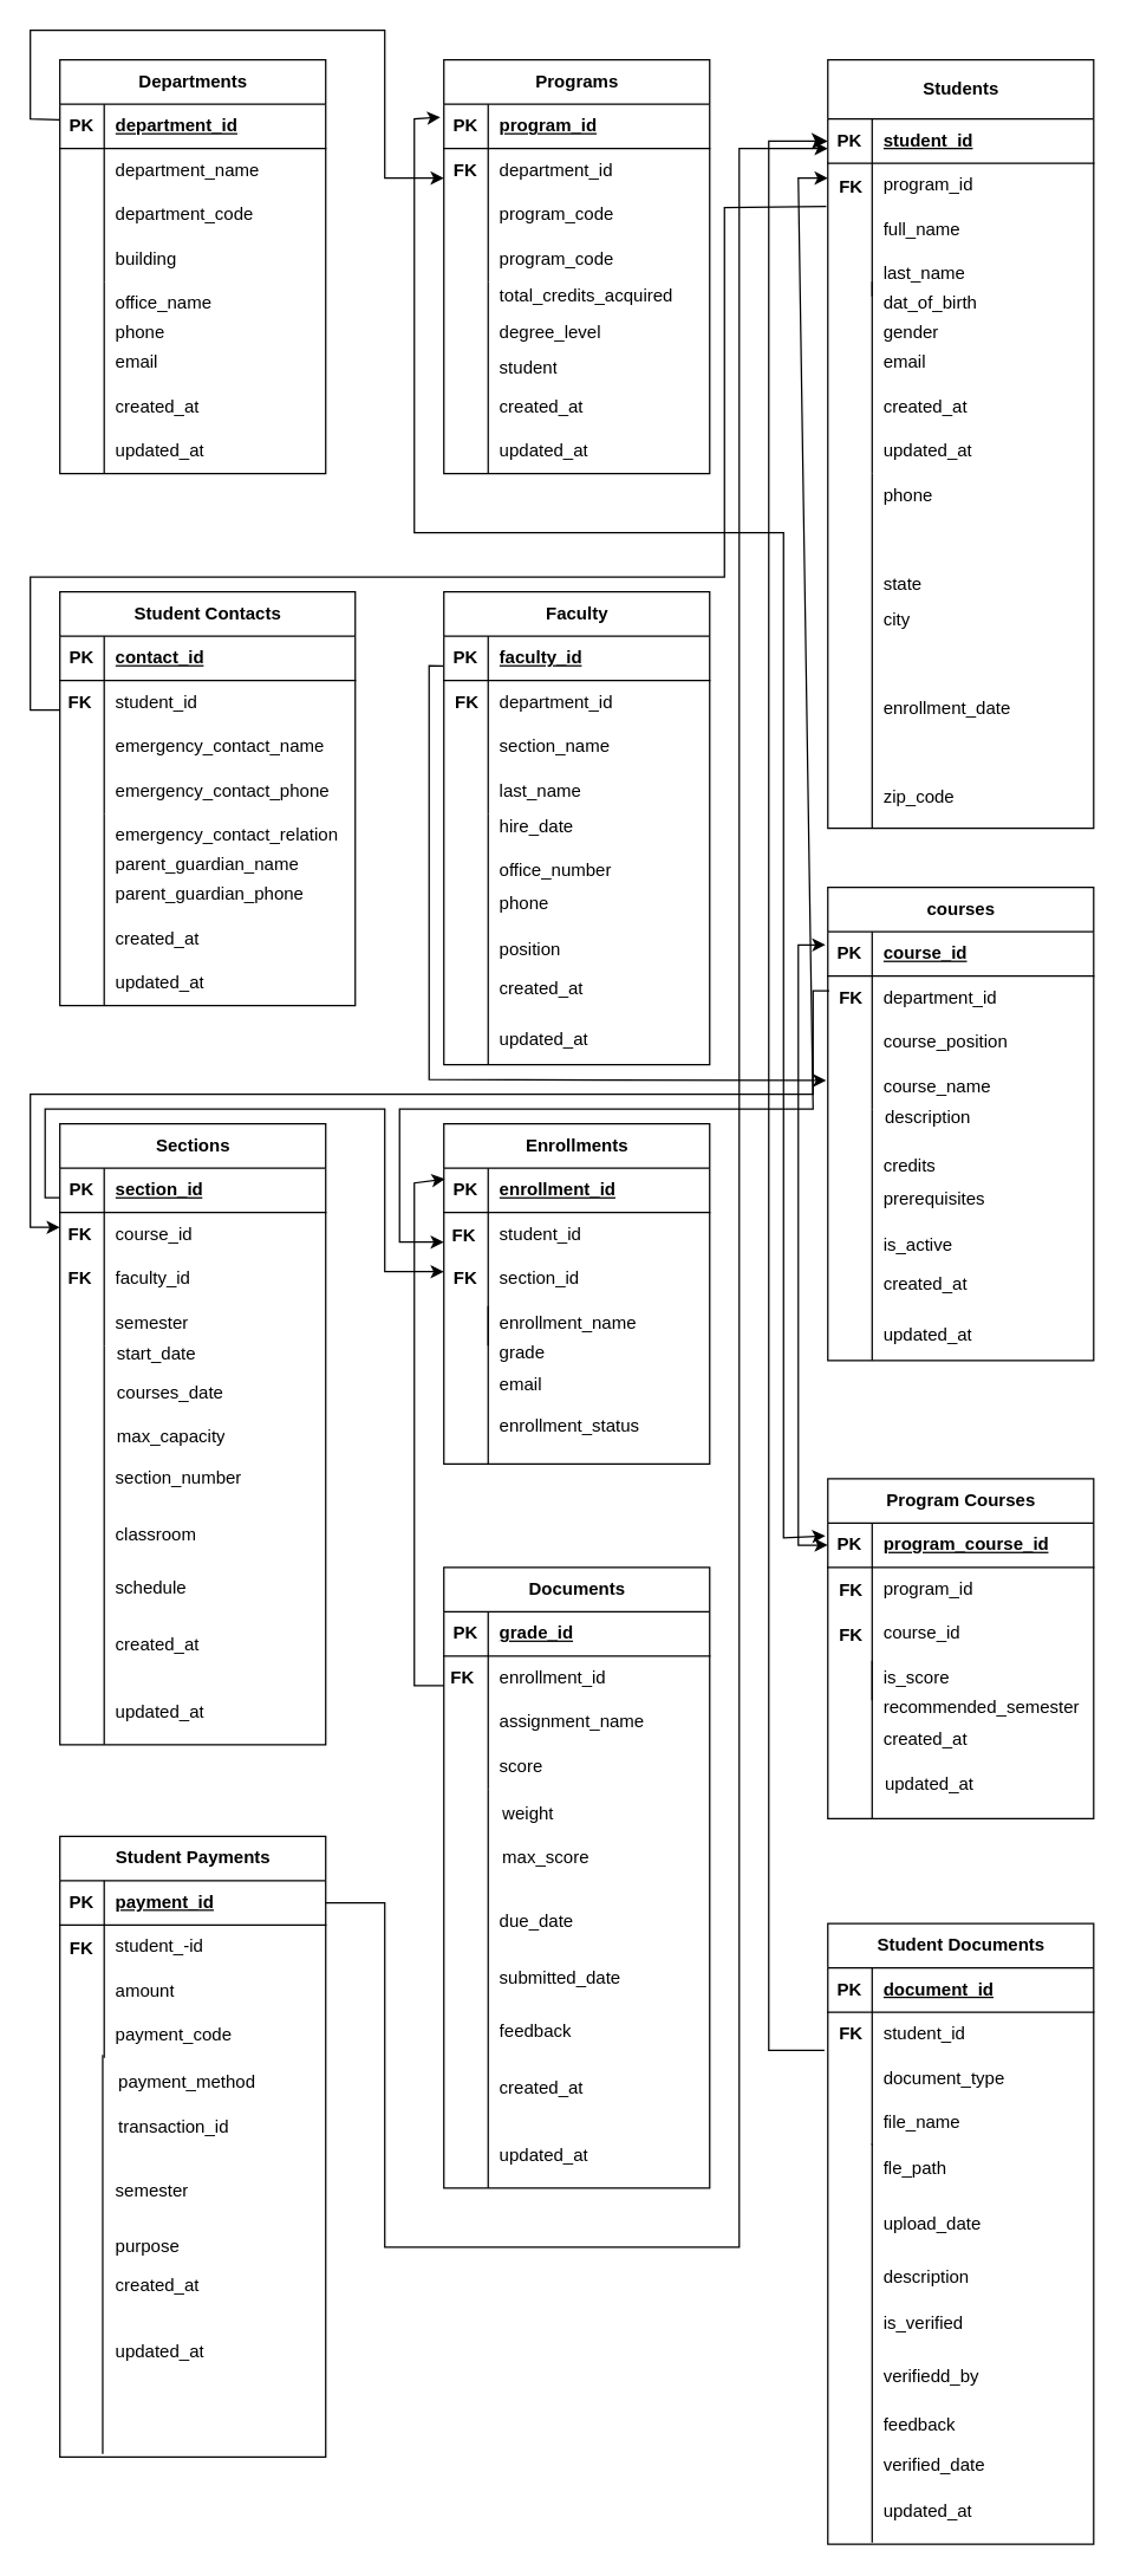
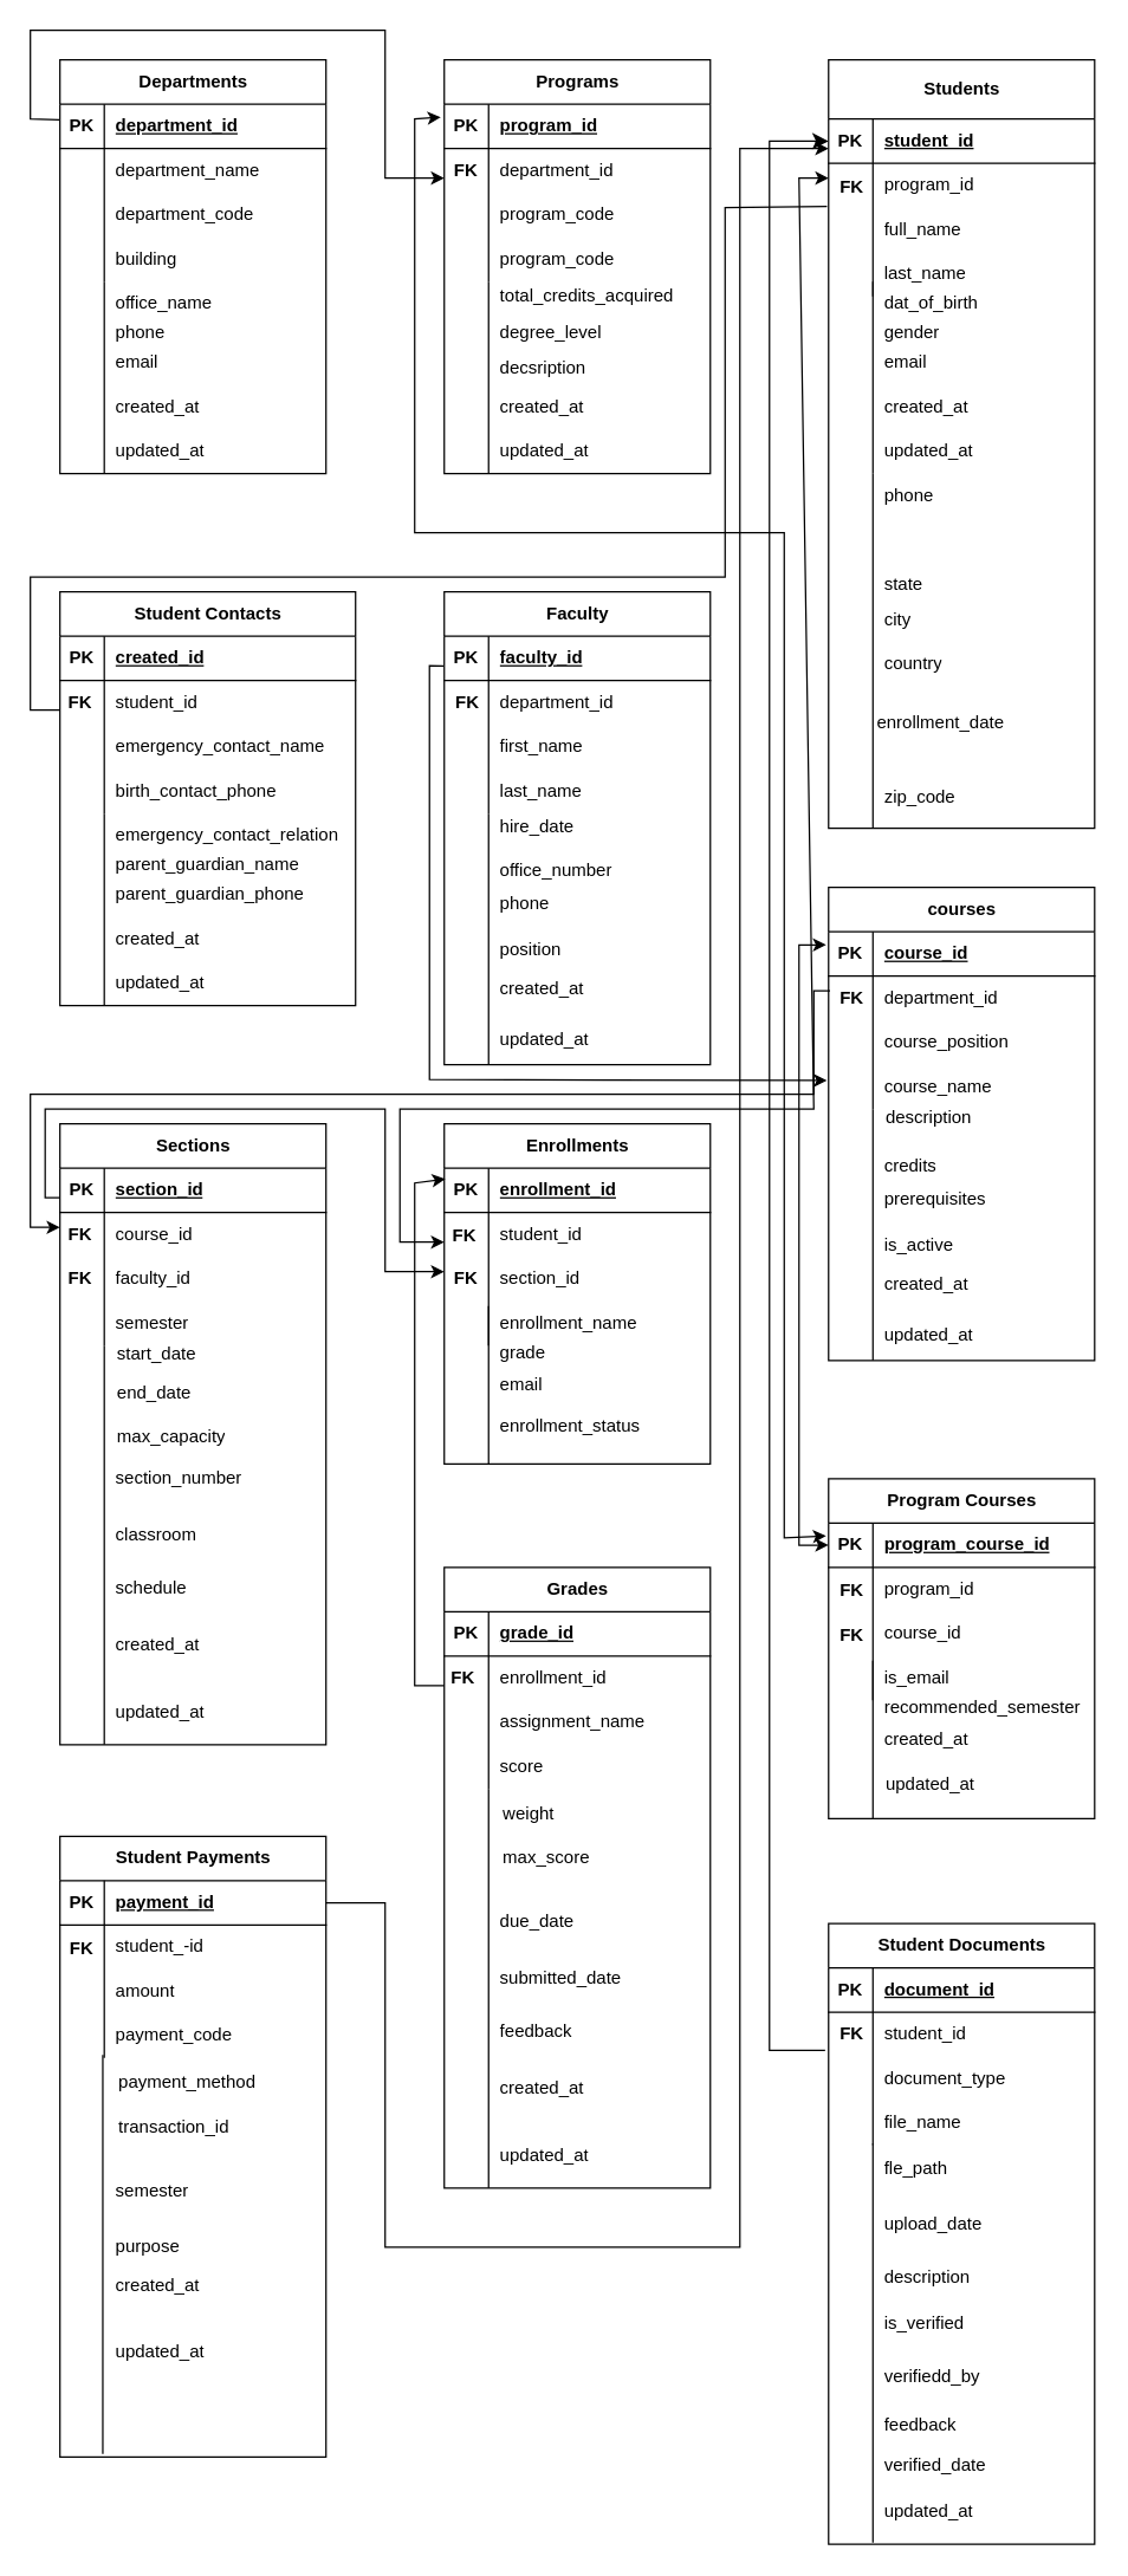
- <mxCell id="38" value="student" style="shape=partialRectangle;connectable=0;fillColor=none;top=0;left=0;bottom=0;right=0;align=left;spacingLeft=6;overflow=hidden;whiteSpace=wrap;html=1;" vertex="1" parent="22"><mxGeometry x="30" y="194" width="150" height="30" as="geometry"><mxRectangle width="150" height="30" as="alternateBounds" /></mxGeometry></mxCell>
+ <mxCell id="38" value="decsription" style="shape=partialRectangle;connectable=0;fillColor=none;top=0;left=0;bottom=0;right=0;align=left;spacingLeft=6;overflow=hidden;whiteSpace=wrap;html=1;" vertex="1" parent="22"><mxGeometry x="30" y="194" width="150" height="30" as="geometry"><mxRectangle width="150" height="30" as="alternateBounds" /></mxGeometry></mxCell>
- <mxCell id="75" value="contact_id" style="shape=partialRectangle;connectable=0;fillColor=none;top=0;left=0;bottom=0;right=0;align=left;spacingLeft=6;fontStyle=5;overflow=hidden;whiteSpace=wrap;html=1;" vertex="1" parent="73"><mxGeometry x="30" width="170" height="30" as="geometry"><mxRectangle width="170" height="30" as="alternateBounds" /></mxGeometry></mxCell>
+ <mxCell id="75" value="created_id" style="shape=partialRectangle;connectable=0;fillColor=none;top=0;left=0;bottom=0;right=0;align=left;spacingLeft=6;fontStyle=5;overflow=hidden;whiteSpace=wrap;html=1;" vertex="1" parent="73"><mxGeometry x="30" width="170" height="30" as="geometry"><mxRectangle width="170" height="30" as="alternateBounds" /></mxGeometry></mxCell>
+ <mxCell id="66" value="country" style="shape=partialRectangle;connectable=0;fillColor=none;top=0;left=0;bottom=0;right=0;align=left;spacingLeft=6;overflow=hidden;whiteSpace=wrap;html=1;" vertex="1" parent="43"><mxGeometry x="30" y="394" width="150" height="30" as="geometry"><mxRectangle width="150" height="30" as="alternateBounds" /></mxGeometry></mxCell>
- <mxCell id="67" value="enrollment_date" style="shape=partialRectangle;connectable=0;fillColor=none;top=0;left=0;bottom=0;right=0;align=left;spacingLeft=6;overflow=hidden;whiteSpace=wrap;html=1;" vertex="1" parent="43"><mxGeometry x="30" y="424" width="150" height="30" as="geometry"><mxRectangle width="150" height="30" as="alternateBounds" /></mxGeometry></mxCell>
+ <mxCell id="67" value="enrollment_date" style="shape=partialRectangle;connectable=0;fillColor=none;top=0;left=0;bottom=0;right=0;align=left;spacingLeft=6;overflow=hidden;whiteSpace=wrap;html=1;" vertex="1" parent="43"><mxGeometry x="25" y="434" width="150" height="30" as="geometry"><mxRectangle width="150" height="30" as="alternateBounds" /></mxGeometry></mxCell>
- <mxCell id="102" value="section_name" style="shape=partialRectangle;connectable=0;fillColor=none;top=0;left=0;bottom=0;right=0;align=left;spacingLeft=6;overflow=hidden;whiteSpace=wrap;html=1;" vertex="1" parent="100"><mxGeometry x="30" width="150" height="30" as="geometry"><mxRectangle width="150" height="30" as="alternateBounds" /></mxGeometry></mxCell>
+ <mxCell id="102" value="first_name" style="shape=partialRectangle;connectable=0;fillColor=none;top=0;left=0;bottom=0;right=0;align=left;spacingLeft=6;overflow=hidden;whiteSpace=wrap;html=1;" vertex="1" parent="100"><mxGeometry x="30" width="150" height="30" as="geometry"><mxRectangle width="150" height="30" as="alternateBounds" /></mxGeometry></mxCell>
- <mxCell id="84" value="emergency_contact_phone" style="shape=partialRectangle;connectable=0;fillColor=none;top=0;left=0;bottom=0;right=0;align=left;spacingLeft=6;overflow=hidden;whiteSpace=wrap;html=1;" vertex="1" parent="82"><mxGeometry x="30" width="170" height="30" as="geometry"><mxRectangle width="170" height="30" as="alternateBounds" /></mxGeometry></mxCell>
+ <mxCell id="84" value="birth_contact_phone" style="shape=partialRectangle;connectable=0;fillColor=none;top=0;left=0;bottom=0;right=0;align=left;spacingLeft=6;overflow=hidden;whiteSpace=wrap;html=1;" vertex="1" parent="82"><mxGeometry x="30" width="170" height="30" as="geometry"><mxRectangle width="170" height="30" as="alternateBounds" /></mxGeometry></mxCell>
- <mxCell id="157" value="courses_date" style="shape=partialRectangle;connectable=0;fillColor=none;top=0;left=0;bottom=0;right=0;align=left;spacingLeft=6;overflow=hidden;whiteSpace=wrap;html=1;" vertex="1" parent="1"><mxGeometry x="71" y="927" width="150" height="30" as="geometry"><mxRectangle width="150" height="30" as="alternateBounds" /></mxGeometry></mxCell>
+ <mxCell id="157" value="end_date" style="shape=partialRectangle;connectable=0;fillColor=none;top=0;left=0;bottom=0;right=0;align=left;spacingLeft=6;overflow=hidden;whiteSpace=wrap;html=1;" vertex="1" parent="1"><mxGeometry x="71" y="927" width="150" height="30" as="geometry"><mxRectangle width="150" height="30" as="alternateBounds" /></mxGeometry></mxCell>
- <mxCell id="204" value="Documents" style="shape=table;startSize=30;container=1;collapsible=1;childLayout=tableLayout;fixedRows=1;rowLines=0;fontStyle=1;align=center;resizeLast=1;html=1;" vertex="1" parent="203"><mxGeometry width="180" height="420" as="geometry" /></mxCell>
+ <mxCell id="204" value="Grades" style="shape=table;startSize=30;container=1;collapsible=1;childLayout=tableLayout;fixedRows=1;rowLines=0;fontStyle=1;align=center;resizeLast=1;html=1;" vertex="1" parent="203"><mxGeometry width="180" height="420" as="geometry" /></mxCell>
- <mxCell id="194" value="is_score" style="shape=partialRectangle;connectable=0;fillColor=none;top=0;left=0;bottom=0;right=0;align=left;spacingLeft=6;overflow=hidden;whiteSpace=wrap;html=1;" vertex="1" parent="192"><mxGeometry x="30" width="150" height="30" as="geometry"><mxRectangle width="150" height="30" as="alternateBounds" /></mxGeometry></mxCell>
+ <mxCell id="194" value="is_email" style="shape=partialRectangle;connectable=0;fillColor=none;top=0;left=0;bottom=0;right=0;align=left;spacingLeft=6;overflow=hidden;whiteSpace=wrap;html=1;" vertex="1" parent="192"><mxGeometry x="30" width="150" height="30" as="geometry"><mxRectangle width="150" height="30" as="alternateBounds" /></mxGeometry></mxCell>
